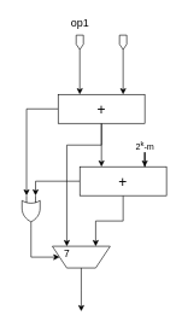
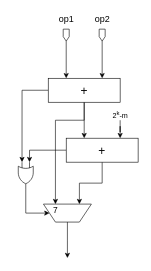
+ <mxCell id="21" value="&lt;font style=&quot;font-size: 15px&quot;&gt;op2&lt;/font&gt;" style="text;html=1;resizable=0;autosize=1;align=center;verticalAlign=middle;points=[];fillColor=none;strokeColor=none;rounded=0;" vertex="1" parent="1"><mxGeometry x="150" y="20" width="40" height="20" as="geometry" /></mxCell>
- <mxCell id="16" value="2&lt;sup&gt;k&lt;/sup&gt;-m" style="text;html=1;resizable=0;autosize=1;align=center;verticalAlign=middle;points=[];fillColor=none;strokeColor=none;rounded=0;" parent="1" vertex="1"><mxGeometry x="180" y="190" width="40" height="20" as="geometry" /></mxCell>
+ <mxCell id="16" value="2&lt;sup&gt;k&lt;/sup&gt;-m" style="text;html=1;resizable=0;autosize=1;align=center;verticalAlign=middle;points=[];fillColor=none;strokeColor=none;rounded=0;" parent="1" vertex="1"><mxGeometry x="180" y="180" width="40" height="20" as="geometry" /></mxCell>
